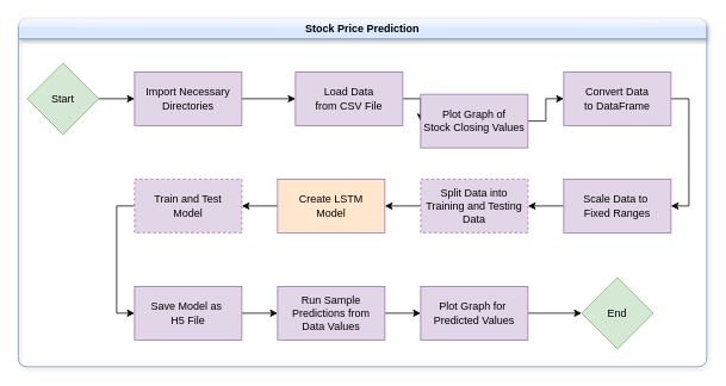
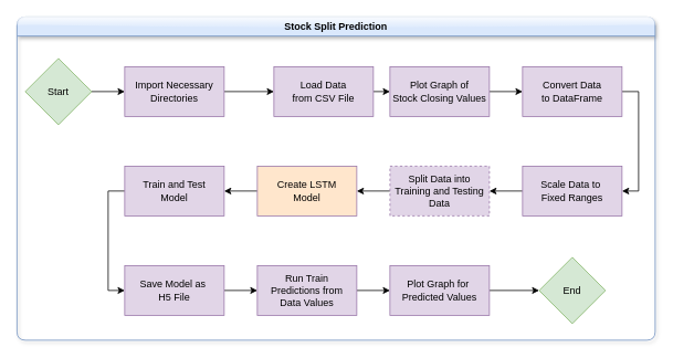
- <mxCell id="27" value="Stock Price Prediction" style="swimlane;whiteSpace=wrap;html=1;fillColor=#dae8fc;strokeColor=#6c8ebf;rounded=1;shadow=1;glass=1;" vertex="1" parent="1"><mxGeometry x="20" y="20" width="770" height="390" as="geometry" /></mxCell>
+ <mxCell id="27" value="Stock Split Prediction" style="swimlane;whiteSpace=wrap;html=1;fillColor=#dae8fc;strokeColor=#6c8ebf;rounded=1;shadow=1;glass=1;" vertex="1" parent="1"><mxGeometry x="20" y="20" width="770" height="390" as="geometry" /></mxCell>
- <mxCell id="9" value="Plot Graph of&lt;br&gt;Stock Closing Values" style="rounded=0;whiteSpace=wrap;html=1;fillColor=#e1d5e7;strokeColor=#9673a6;" vertex="1" parent="1"><mxGeometry x="470" y="105" width="120" height="60" as="geometry" /></mxCell>
+ <mxCell id="9" value="Plot Graph of&lt;br&gt;Stock Closing Values" style="rounded=0;whiteSpace=wrap;html=1;fillColor=#e1d5e7;strokeColor=#9673a6;" vertex="1" parent="1"><mxGeometry x="470" y="80" width="120" height="60" as="geometry" /></mxCell>
- <mxCell id="19" value="Train and Test &lt;br&gt;Model" style="rounded=0;whiteSpace=wrap;html=1;fillColor=#e1d5e7;strokeColor=#9673a6;dashed=1;" vertex="1" parent="1"><mxGeometry x="150" y="200" width="120" height="60" as="geometry" /></mxCell>
+ <mxCell id="19" value="Train and Test &lt;br&gt;Model" style="rounded=0;whiteSpace=wrap;html=1;fillColor=#e1d5e7;strokeColor=#9673a6;" vertex="1" parent="1"><mxGeometry x="150" y="200" width="120" height="60" as="geometry" /></mxCell>
- <mxCell id="21" value="Run Sample&lt;br&gt;Predictions from&lt;br&gt;Data Values" style="rounded=0;whiteSpace=wrap;html=1;fillColor=#e1d5e7;strokeColor=#9673a6;" vertex="1" parent="1"><mxGeometry x="310" y="320" width="120" height="60" as="geometry" /></mxCell>
+ <mxCell id="21" value="Run Train&lt;br&gt;Predictions from&lt;br&gt;Data Values" style="rounded=0;whiteSpace=wrap;html=1;fillColor=#e1d5e7;strokeColor=#9673a6;" vertex="1" parent="1"><mxGeometry x="310" y="320" width="120" height="60" as="geometry" /></mxCell>
